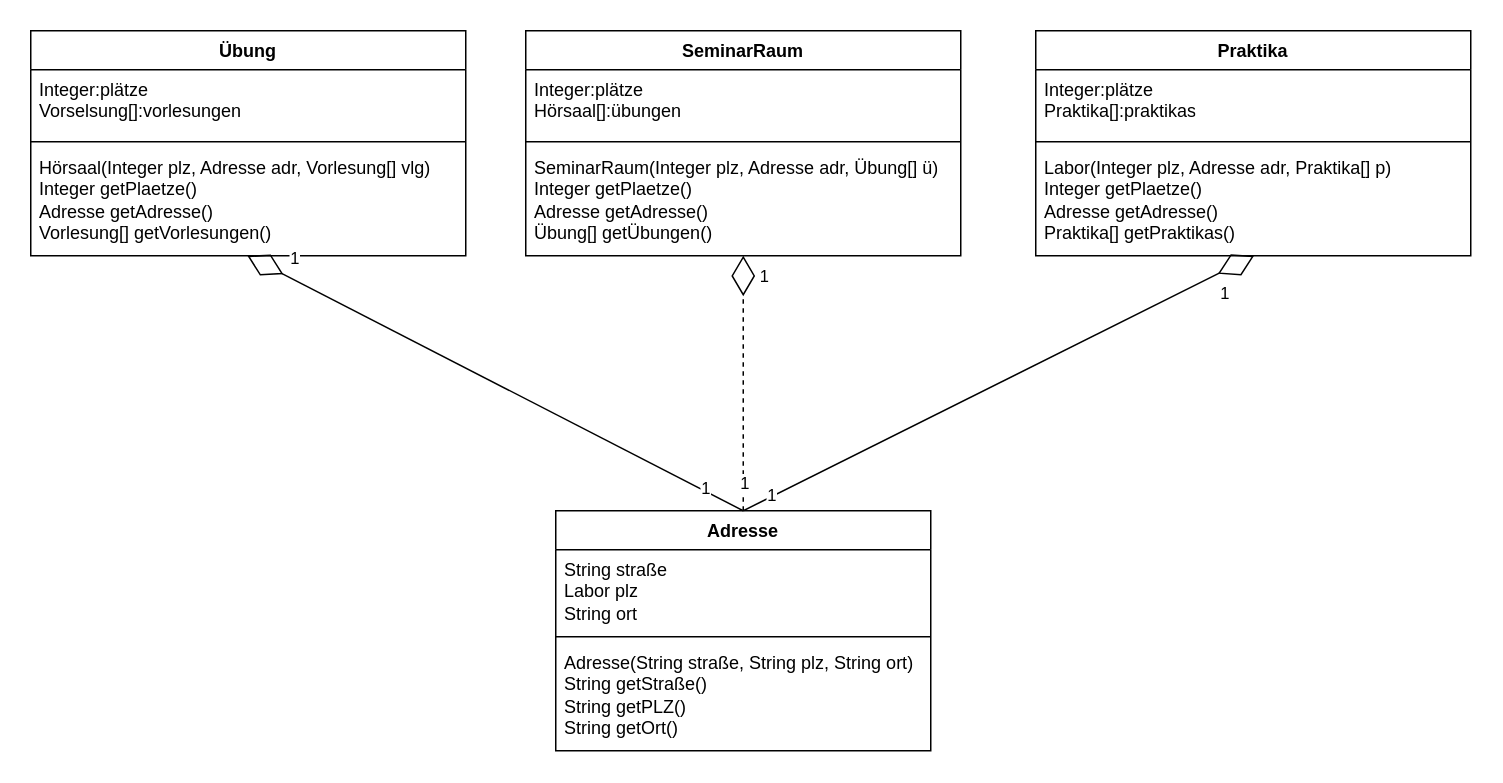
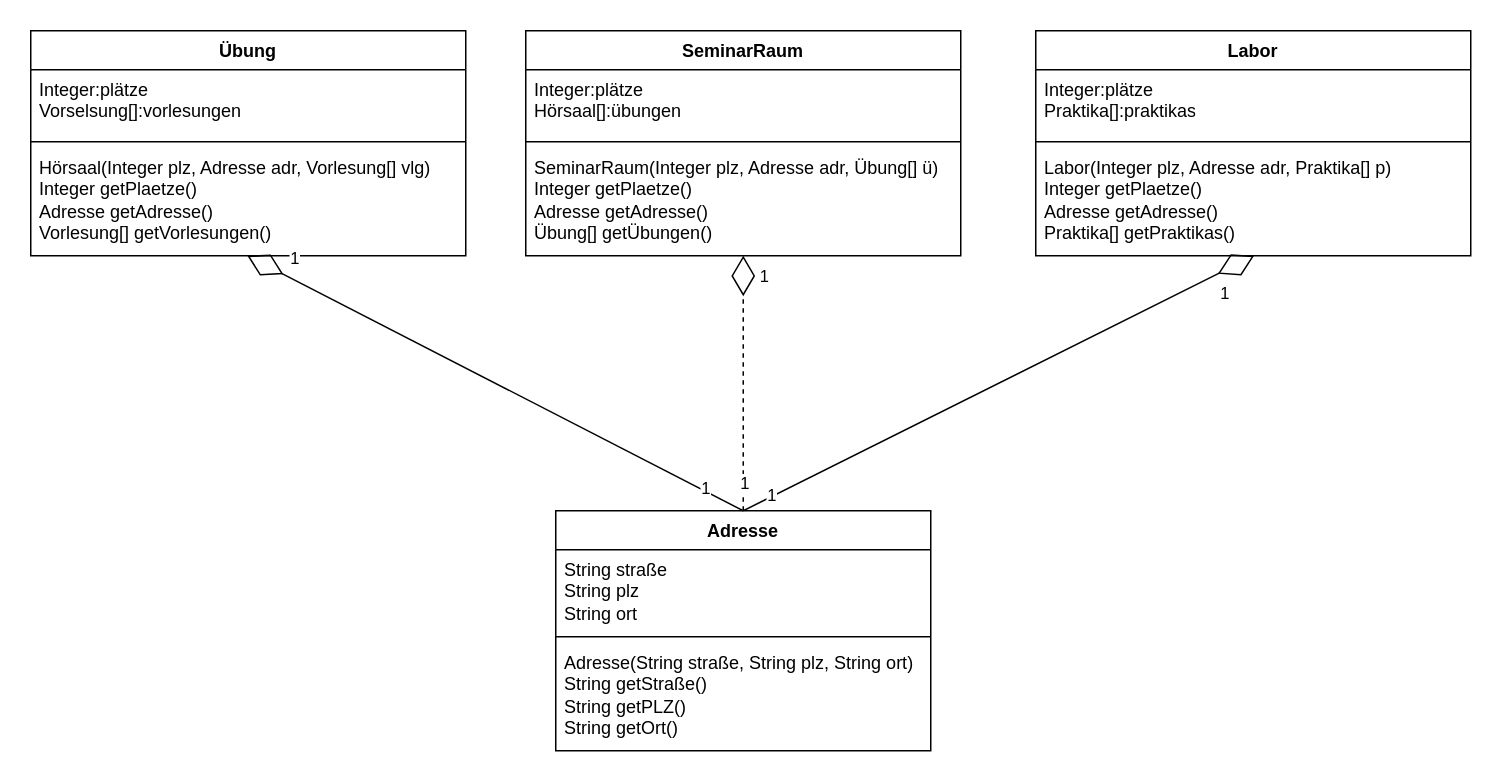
- <mxCell id="17" value="Praktika" style="swimlane;fontStyle=1;align=center;verticalAlign=top;childLayout=stackLayout;horizontal=1;startSize=26;horizontalStack=0;resizeParent=1;resizeParentMax=0;resizeLast=0;collapsible=1;marginBottom=0;whiteSpace=wrap;html=1;" vertex="1" parent="1"><mxGeometry x="690" y="20" width="290" height="150" as="geometry" /></mxCell>
+ <mxCell id="17" value="Labor" style="swimlane;fontStyle=1;align=center;verticalAlign=top;childLayout=stackLayout;horizontal=1;startSize=26;horizontalStack=0;resizeParent=1;resizeParentMax=0;resizeLast=0;collapsible=1;marginBottom=0;whiteSpace=wrap;html=1;" vertex="1" parent="1"><mxGeometry x="690" y="20" width="290" height="150" as="geometry" /></mxCell>
- <mxCell id="7" value="String straße&lt;br&gt;Labor plz&lt;br&gt;String ort" style="text;strokeColor=none;fillColor=none;align=left;verticalAlign=top;spacingLeft=4;spacingRight=4;overflow=hidden;rotatable=0;points=[[0,0.5],[1,0.5]];portConstraint=eastwest;whiteSpace=wrap;html=1;" vertex="1" parent="6"><mxGeometry y="26" width="250" height="54" as="geometry" /></mxCell>
+ <mxCell id="7" value="String straße&lt;br&gt;String plz&lt;br&gt;String ort" style="text;strokeColor=none;fillColor=none;align=left;verticalAlign=top;spacingLeft=4;spacingRight=4;overflow=hidden;rotatable=0;points=[[0,0.5],[1,0.5]];portConstraint=eastwest;whiteSpace=wrap;html=1;" vertex="1" parent="6"><mxGeometry y="26" width="250" height="54" as="geometry" /></mxCell>
